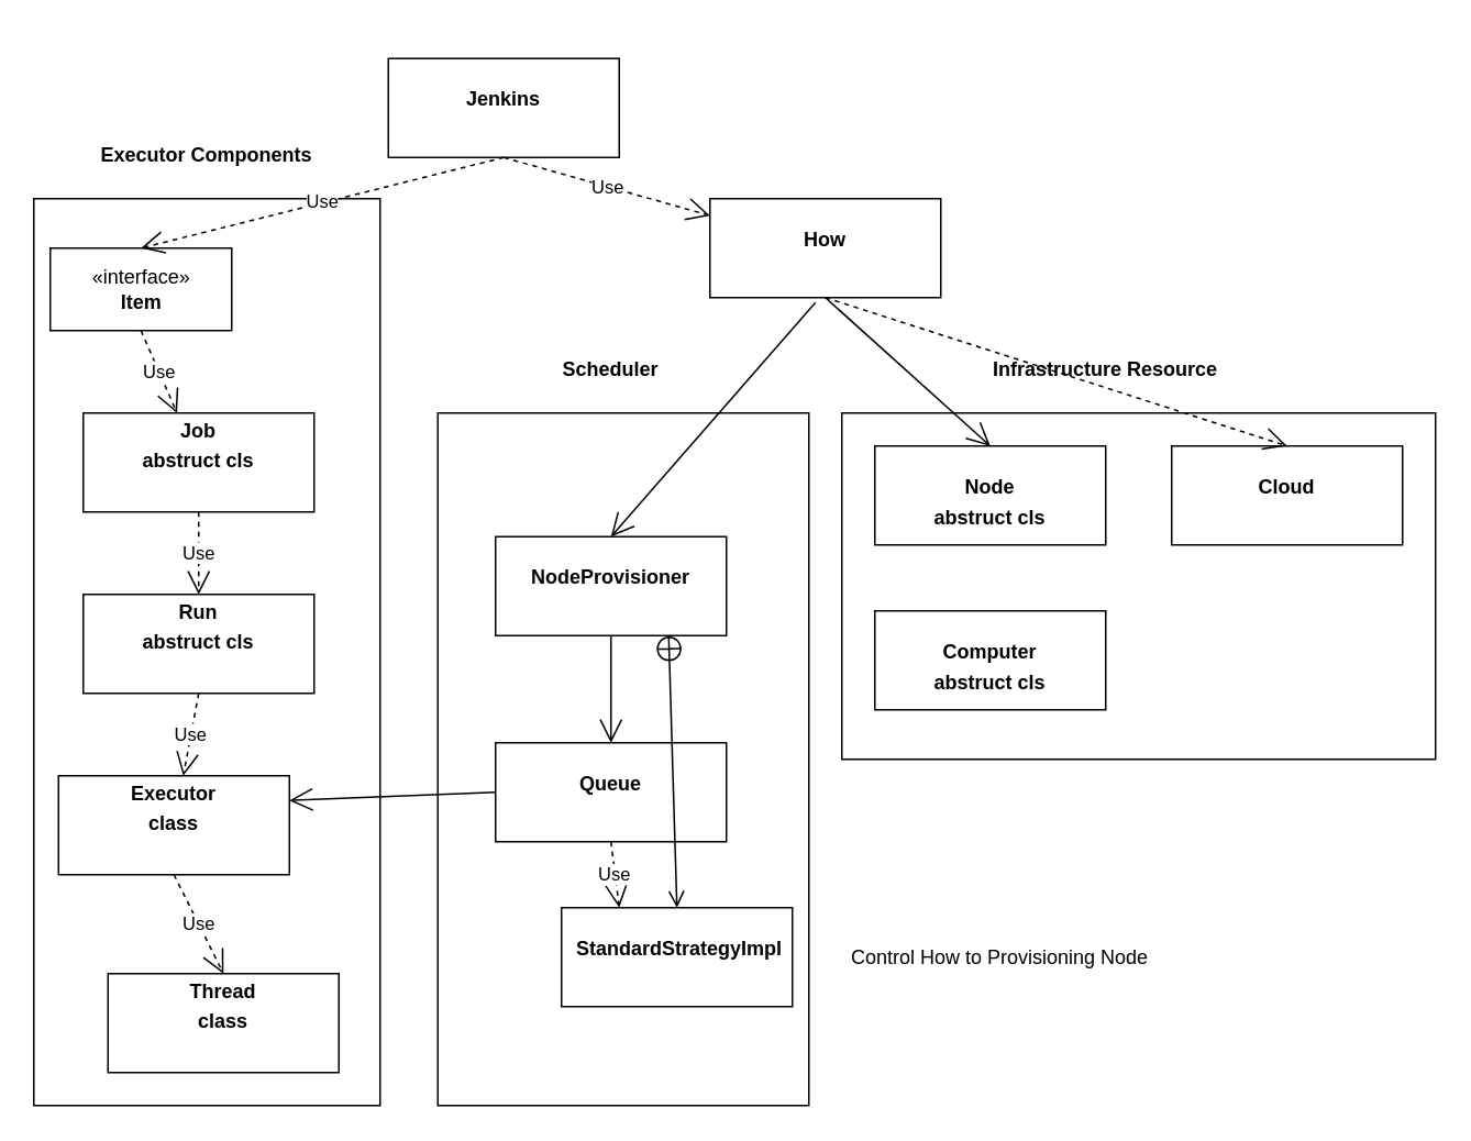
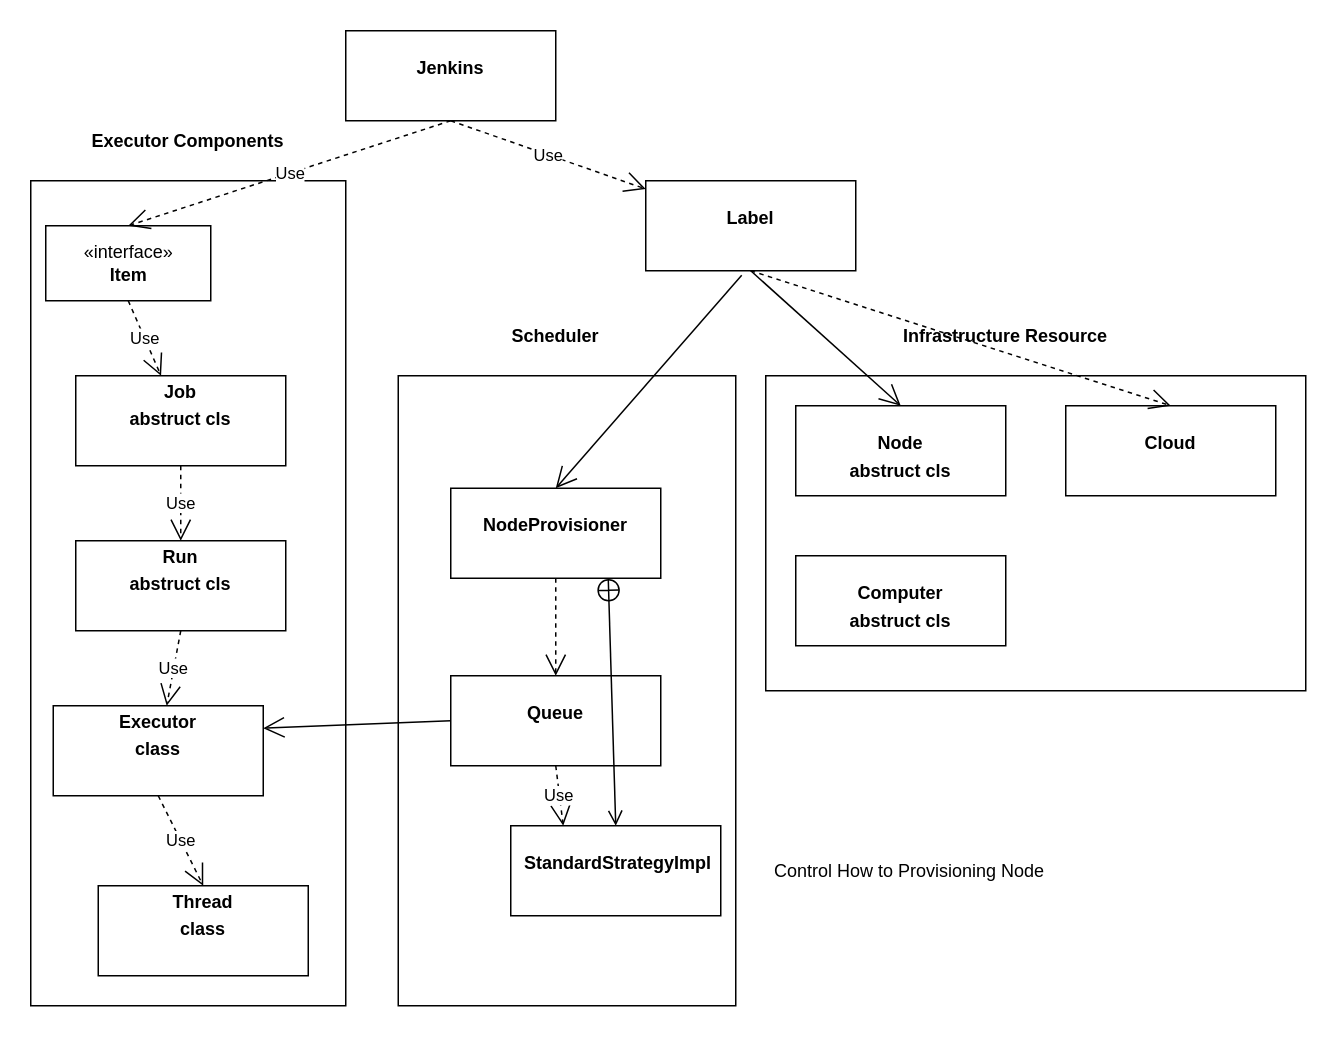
- <mxCell id="4" value="&lt;p style=&quot;margin: 0px ; margin-top: 4px ; text-align: center&quot;&gt;&lt;br&gt;&lt;b&gt;Jenkins&lt;/b&gt;&lt;/p&gt;" style="verticalAlign=top;align=left;overflow=fill;fontSize=12;fontFamily=Helvetica;html=1;" parent="1" vertex="1"><mxGeometry x="235" y="35" width="140" height="60" as="geometry" /></mxCell>
+ <mxCell id="4" value="&lt;p style=&quot;margin: 0px ; margin-top: 4px ; text-align: center&quot;&gt;&lt;br&gt;&lt;b&gt;Jenkins&lt;/b&gt;&lt;/p&gt;" style="verticalAlign=top;align=left;overflow=fill;fontSize=12;fontFamily=Helvetica;html=1;" parent="1" vertex="1"><mxGeometry x="230" y="20" width="140" height="60" as="geometry" /></mxCell>
- <mxCell id="11" value="&lt;p style=&quot;margin: 0px ; margin-top: 4px ; text-align: center&quot;&gt;&lt;br&gt;&lt;b&gt;How&lt;/b&gt;&lt;/p&gt;" style="verticalAlign=top;align=left;overflow=fill;fontSize=12;fontFamily=Helvetica;html=1;" parent="1" vertex="1"><mxGeometry x="430" y="120" width="140" height="60" as="geometry" /></mxCell>
+ <mxCell id="11" value="&lt;p style=&quot;margin: 0px ; margin-top: 4px ; text-align: center&quot;&gt;&lt;br&gt;&lt;b&gt;Label&lt;/b&gt;&lt;/p&gt;" style="verticalAlign=top;align=left;overflow=fill;fontSize=12;fontFamily=Helvetica;html=1;" parent="1" vertex="1"><mxGeometry x="430" y="120" width="140" height="60" as="geometry" /></mxCell>
- <mxCell id="22" value="" style="endArrow=open;endFill=1;endSize=12;html=1;exitX=0.5;exitY=1;exitDx=0;exitDy=0;" parent="1" source="12" target="18" edge="1"><mxGeometry width="160" relative="1" as="geometry"><mxPoint x="350" y="410" as="sourcePoint" /><mxPoint x="510" y="410" as="targetPoint" /></mxGeometry></mxCell>
+ <mxCell id="22" value="" style="endArrow=open;endFill=1;endSize=12;html=1;exitX=0.5;exitY=1;exitDx=0;exitDy=0;dashed=1;" parent="1" source="12" target="18" edge="1"><mxGeometry width="160" relative="1" as="geometry"><mxPoint x="350" y="410" as="sourcePoint" /><mxPoint x="510" y="410" as="targetPoint" /></mxGeometry></mxCell>
